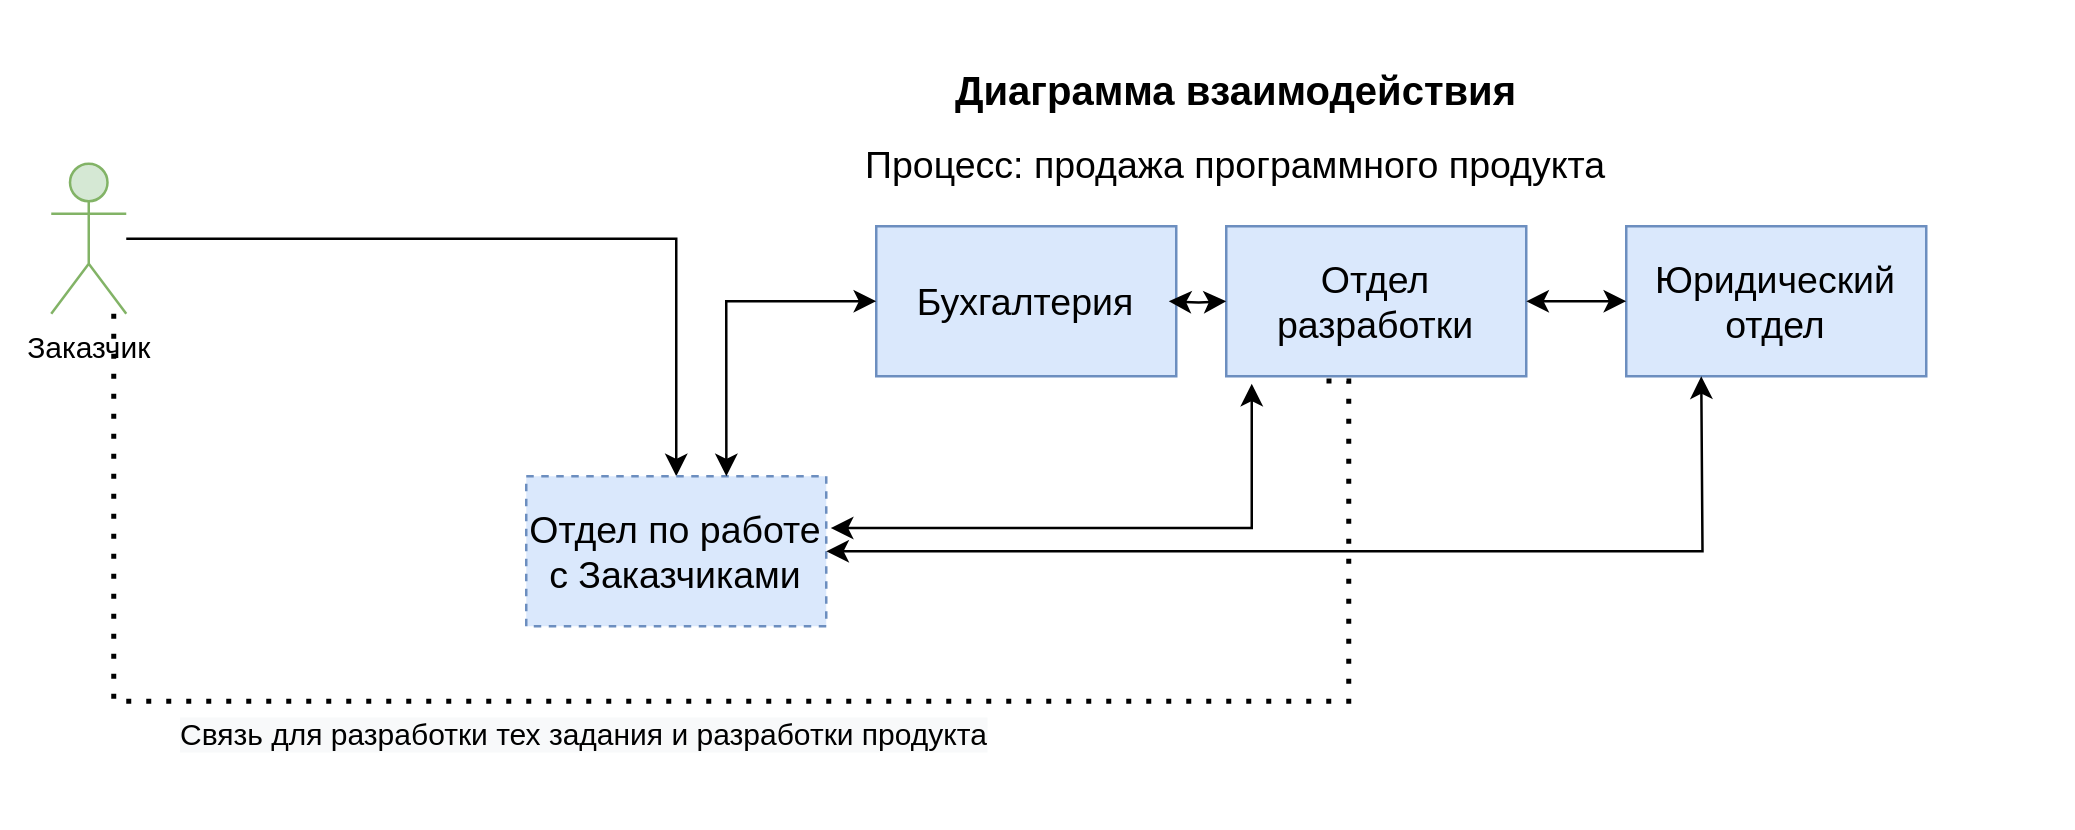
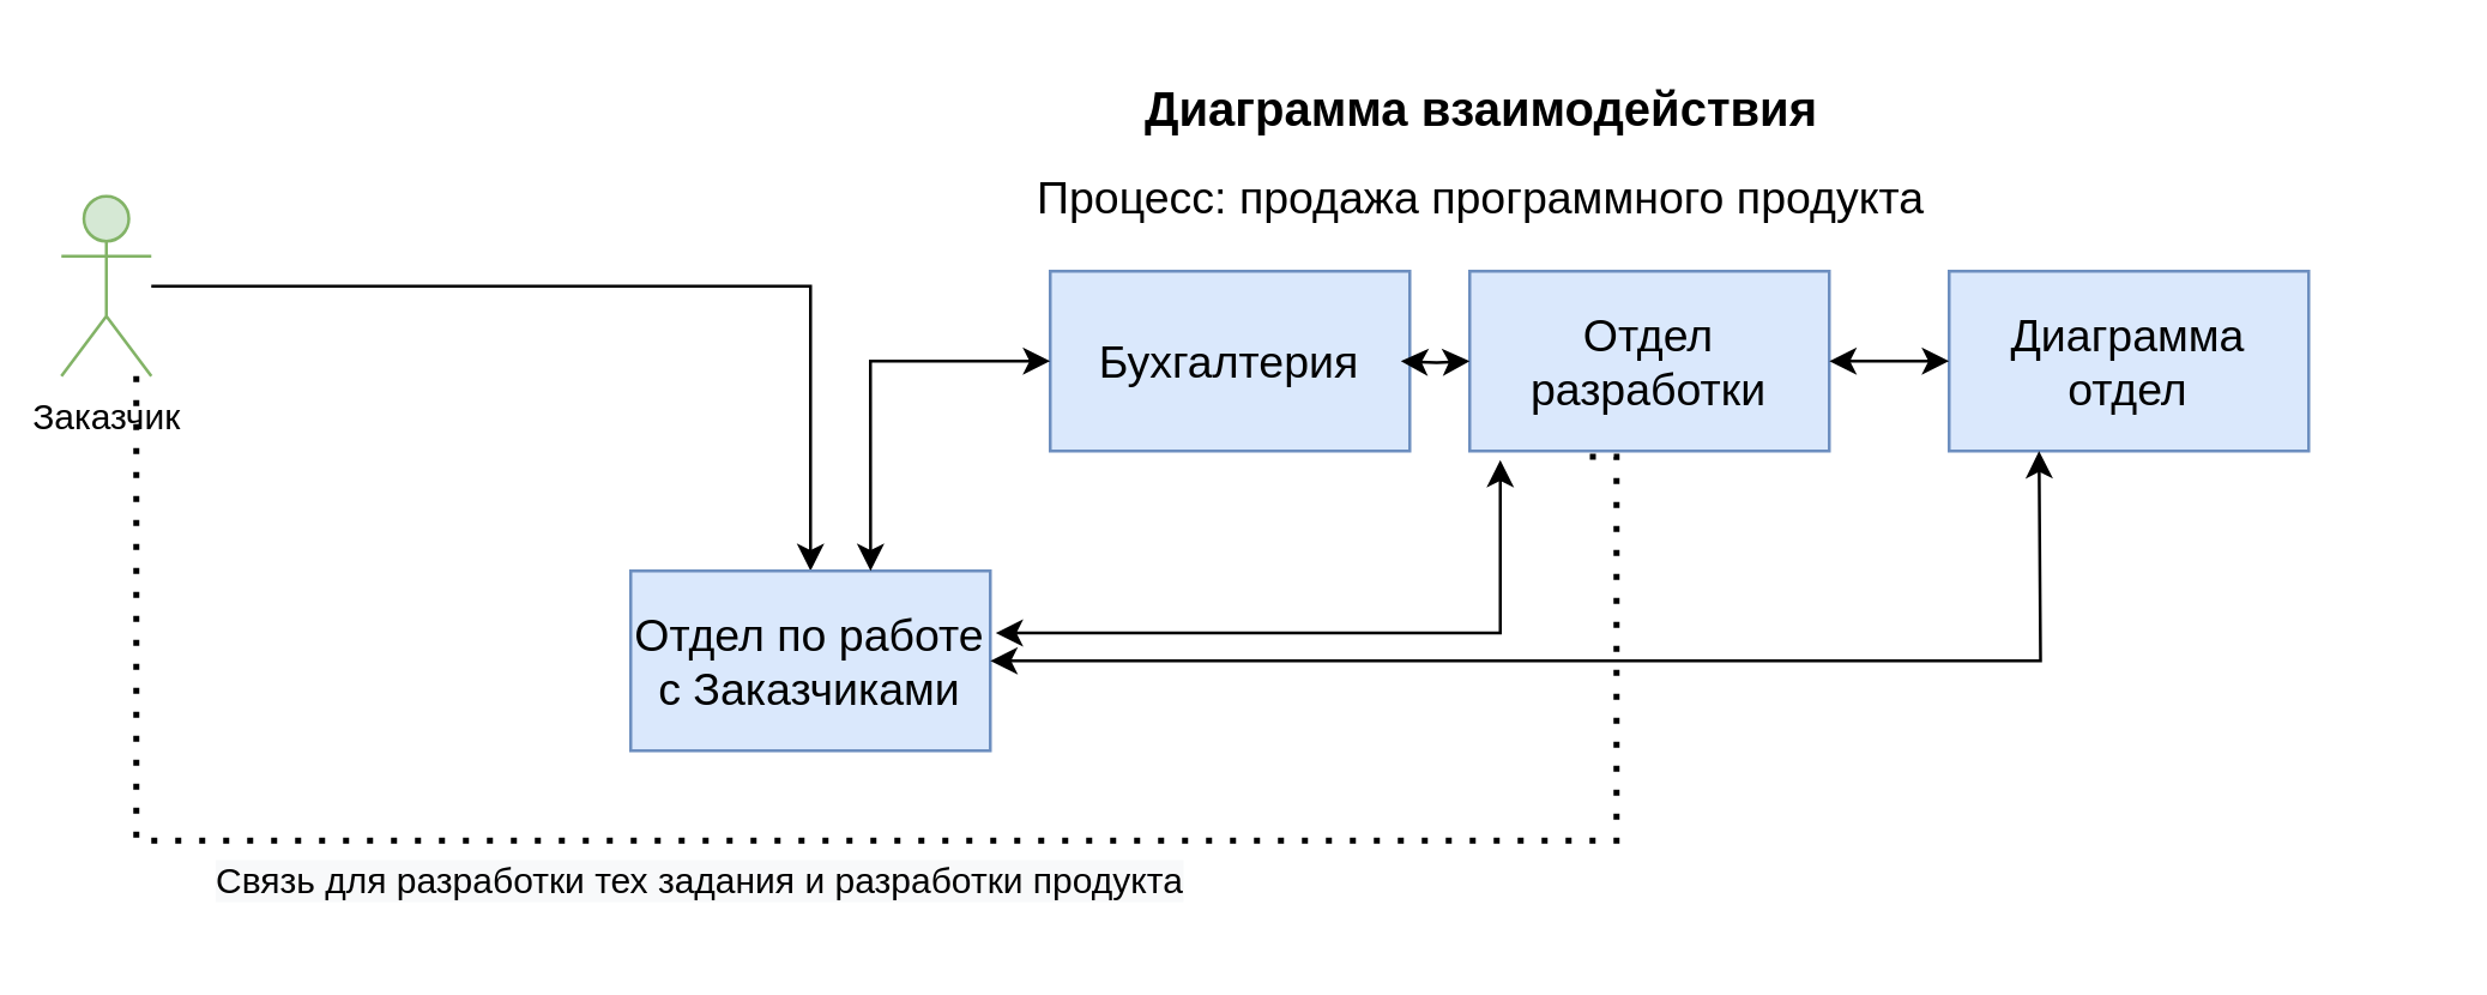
- <mxCell id="8" value="Юридический отдел" style="rounded=0;whiteSpace=wrap;html=1;fontSize=15;fillColor=#dae8fc;strokeColor=#6c8ebf;" vertex="1" parent="1"><mxGeometry x="650" y="90" width="120" height="60" as="geometry" /></mxCell>
+ <mxCell id="8" value="Диаграмма отдел" style="rounded=0;whiteSpace=wrap;html=1;fontSize=15;fillColor=#dae8fc;strokeColor=#6c8ebf;" vertex="1" parent="1"><mxGeometry x="650" y="90" width="120" height="60" as="geometry" /></mxCell>
- <mxCell id="6" value="Отдел по работе с Заказчиками" style="rounded=0;whiteSpace=wrap;html=1;fontSize=15;fillColor=#dae8fc;strokeColor=#6c8ebf;dashed=1;" vertex="1" parent="1"><mxGeometry x="210" y="190" width="120" height="60" as="geometry" /></mxCell>
+ <mxCell id="6" value="Отдел по работе с Заказчиками" style="rounded=0;whiteSpace=wrap;html=1;fontSize=15;fillColor=#dae8fc;strokeColor=#6c8ebf;" vertex="1" parent="1"><mxGeometry x="210" y="190" width="120" height="60" as="geometry" /></mxCell>
